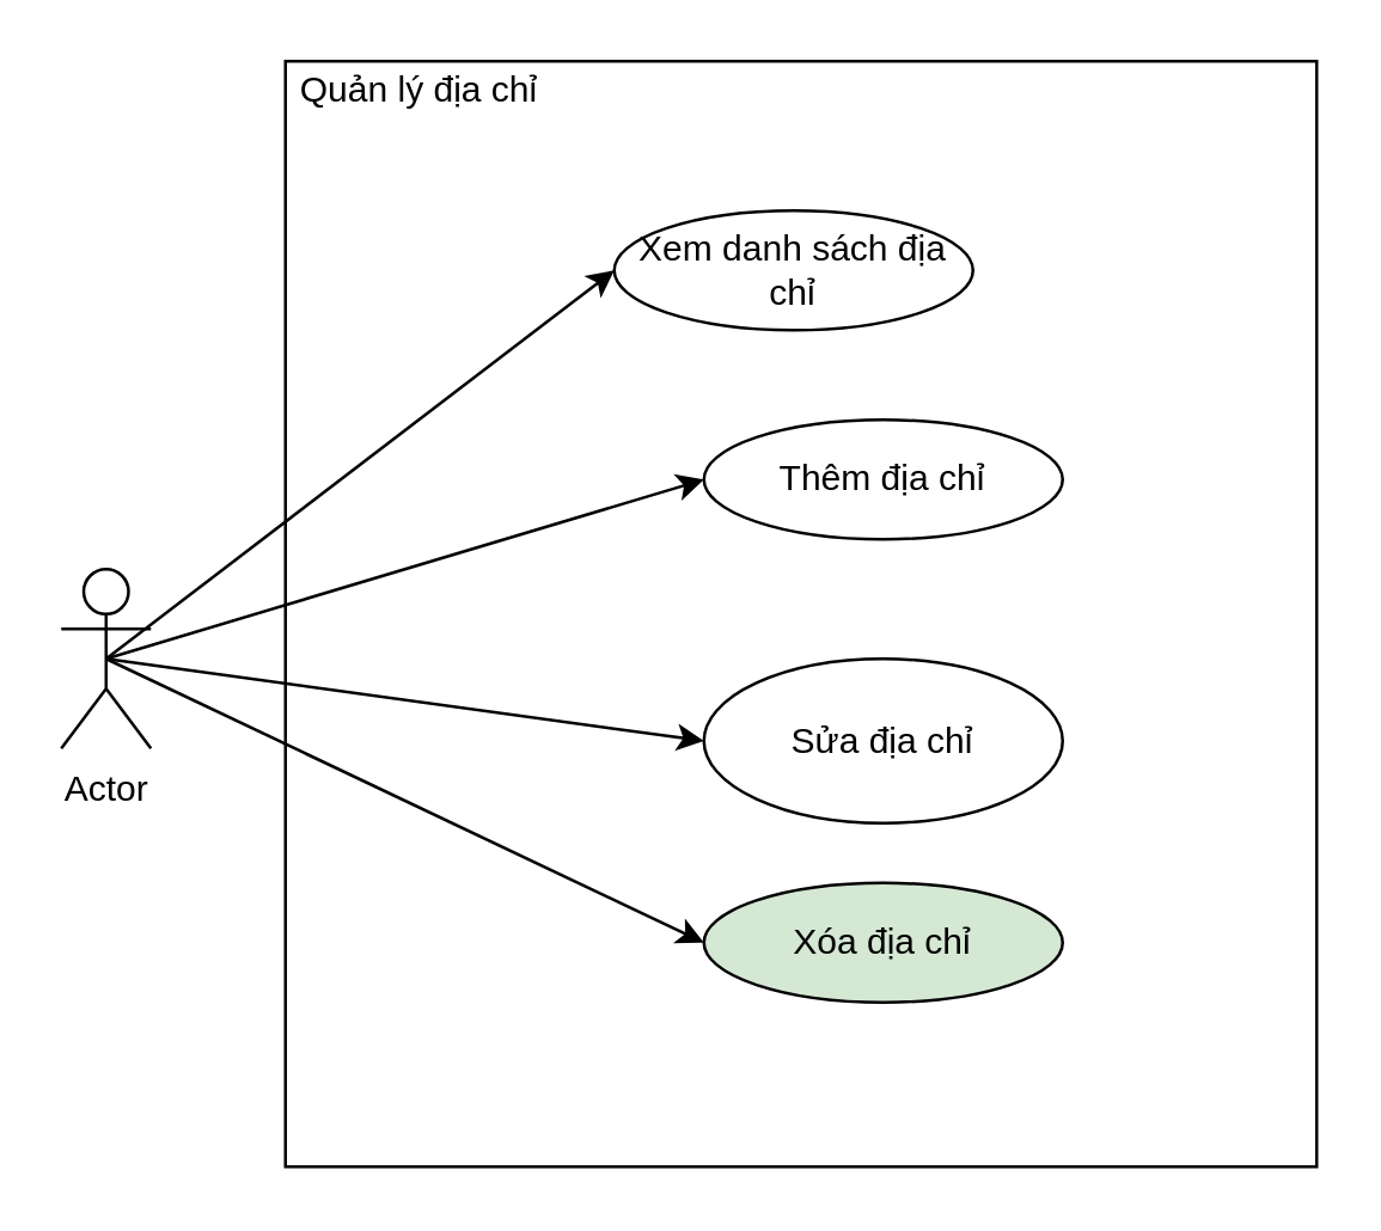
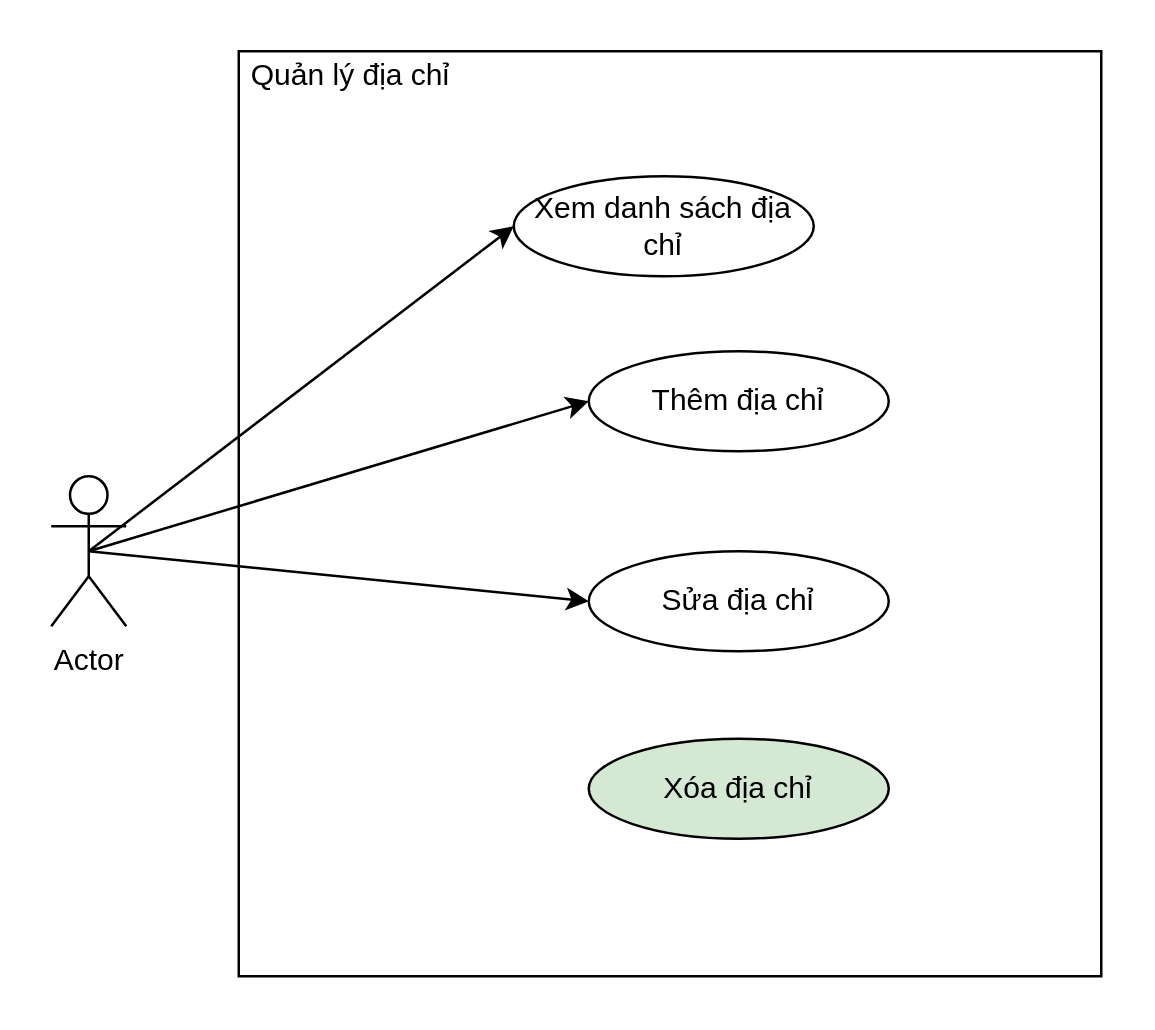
- <mxCell id="7" value="Sửa địa chỉ" style="ellipse;whiteSpace=wrap;html=1;" vertex="1" parent="1"><mxGeometry x="235" y="220" width="120" height="55" as="geometry" /></mxCell>
+ <mxCell id="7" value="Sửa địa chỉ" style="ellipse;whiteSpace=wrap;html=1;" vertex="1" parent="1"><mxGeometry x="235" y="220" width="120" height="40" as="geometry" /></mxCell>
- <mxCell id="12" value="" style="endArrow=classic;html=1;exitX=0.5;exitY=0.5;exitDx=0;exitDy=0;exitPerimeter=0;entryX=0;entryY=0.5;entryDx=0;entryDy=0;" edge="1" parent="1" source="4" target="8"><mxGeometry width="50" height="50" relative="1" as="geometry"><mxPoint x="170" y="370" as="sourcePoint" /><mxPoint x="220" y="320" as="targetPoint" /></mxGeometry></mxCell>
